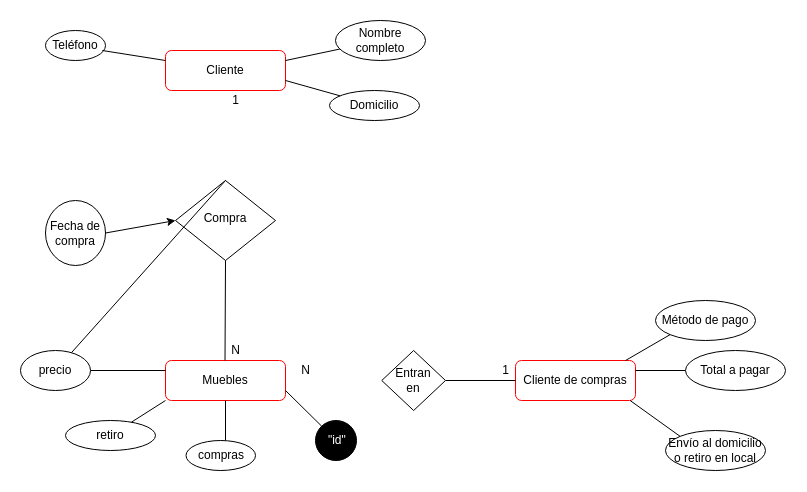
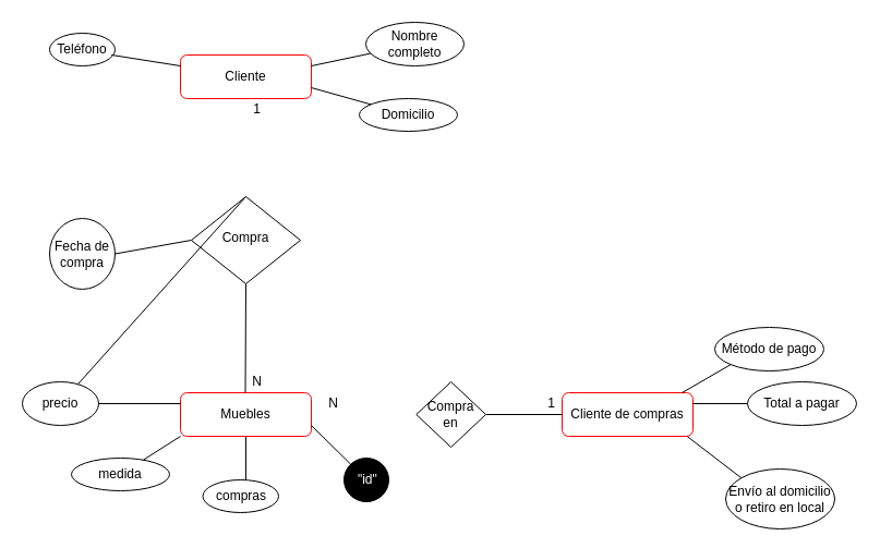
- <mxCell id="25" value="" style="endArrow=classic;html=1;entryX=0;entryY=0.5;entryDx=0;entryDy=0;exitX=1;exitY=0.5;exitDx=0;exitDy=0;" edge="1" parent="1" source="5" target="3"><mxGeometry width="50" height="50" relative="1" as="geometry"><mxPoint x="115" y="190" as="sourcePoint" /><mxPoint x="165" y="140" as="targetPoint" /></mxGeometry></mxCell>
+ <mxCell id="25" value="" style="endArrow=none;html=1;entryX=0;entryY=0.5;entryDx=0;entryDy=0;exitX=1;exitY=0.5;exitDx=0;exitDy=0;" edge="1" parent="1" source="5" target="3"><mxGeometry width="50" height="50" relative="1" as="geometry"><mxPoint x="115" y="190" as="sourcePoint" /><mxPoint x="165" y="140" as="targetPoint" /></mxGeometry></mxCell>
- <mxCell id="24" value="Entran&lt;br&gt;en" style="rhombus;whiteSpace=wrap;html=1;" vertex="1" parent="1"><mxGeometry x="381.25" y="350" width="63.75" height="60" as="geometry" /></mxCell>
+ <mxCell id="24" value="Compra&lt;br&gt;en" style="rhombus;whiteSpace=wrap;html=1;" vertex="1" parent="1"><mxGeometry x="381.25" y="350" width="63.75" height="60" as="geometry" /></mxCell>
- <mxCell id="18" value="retiro" style="ellipse;whiteSpace=wrap;html=1;" parent="1" vertex="1"><mxGeometry x="65" y="420" width="90" height="30" as="geometry" /></mxCell>
+ <mxCell id="18" value="medida" style="ellipse;whiteSpace=wrap;html=1;" parent="1" vertex="1"><mxGeometry x="65" y="420" width="90" height="30" as="geometry" /></mxCell>
- <mxCell id="30" value="Envío al domicilio o retiro en local" style="ellipse;whiteSpace=wrap;html=1;strokeColor=#000000;" vertex="1" parent="1"><mxGeometry x="665" y="430" width="100" height="40" as="geometry" /></mxCell>
+ <mxCell id="30" value="Envío al domicilio o retiro en local" style="ellipse;whiteSpace=wrap;html=1;strokeColor=#000000;" vertex="1" parent="1"><mxGeometry x="665" y="430" width="100" height="55" as="geometry" /></mxCell>
